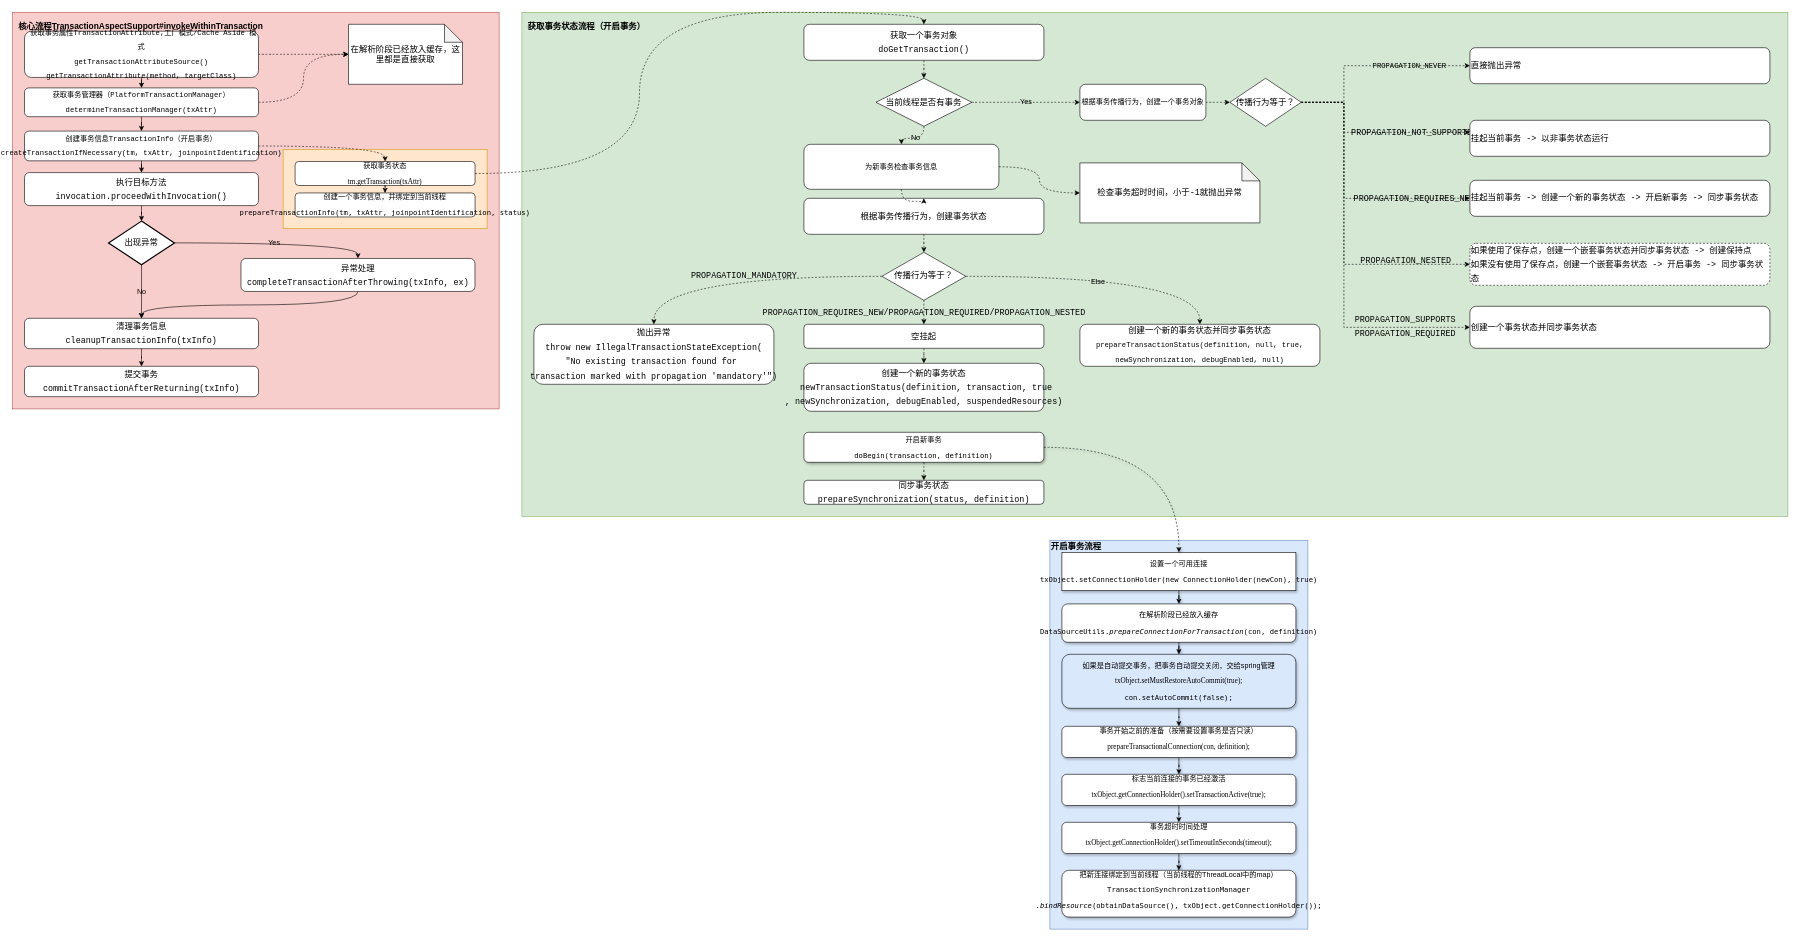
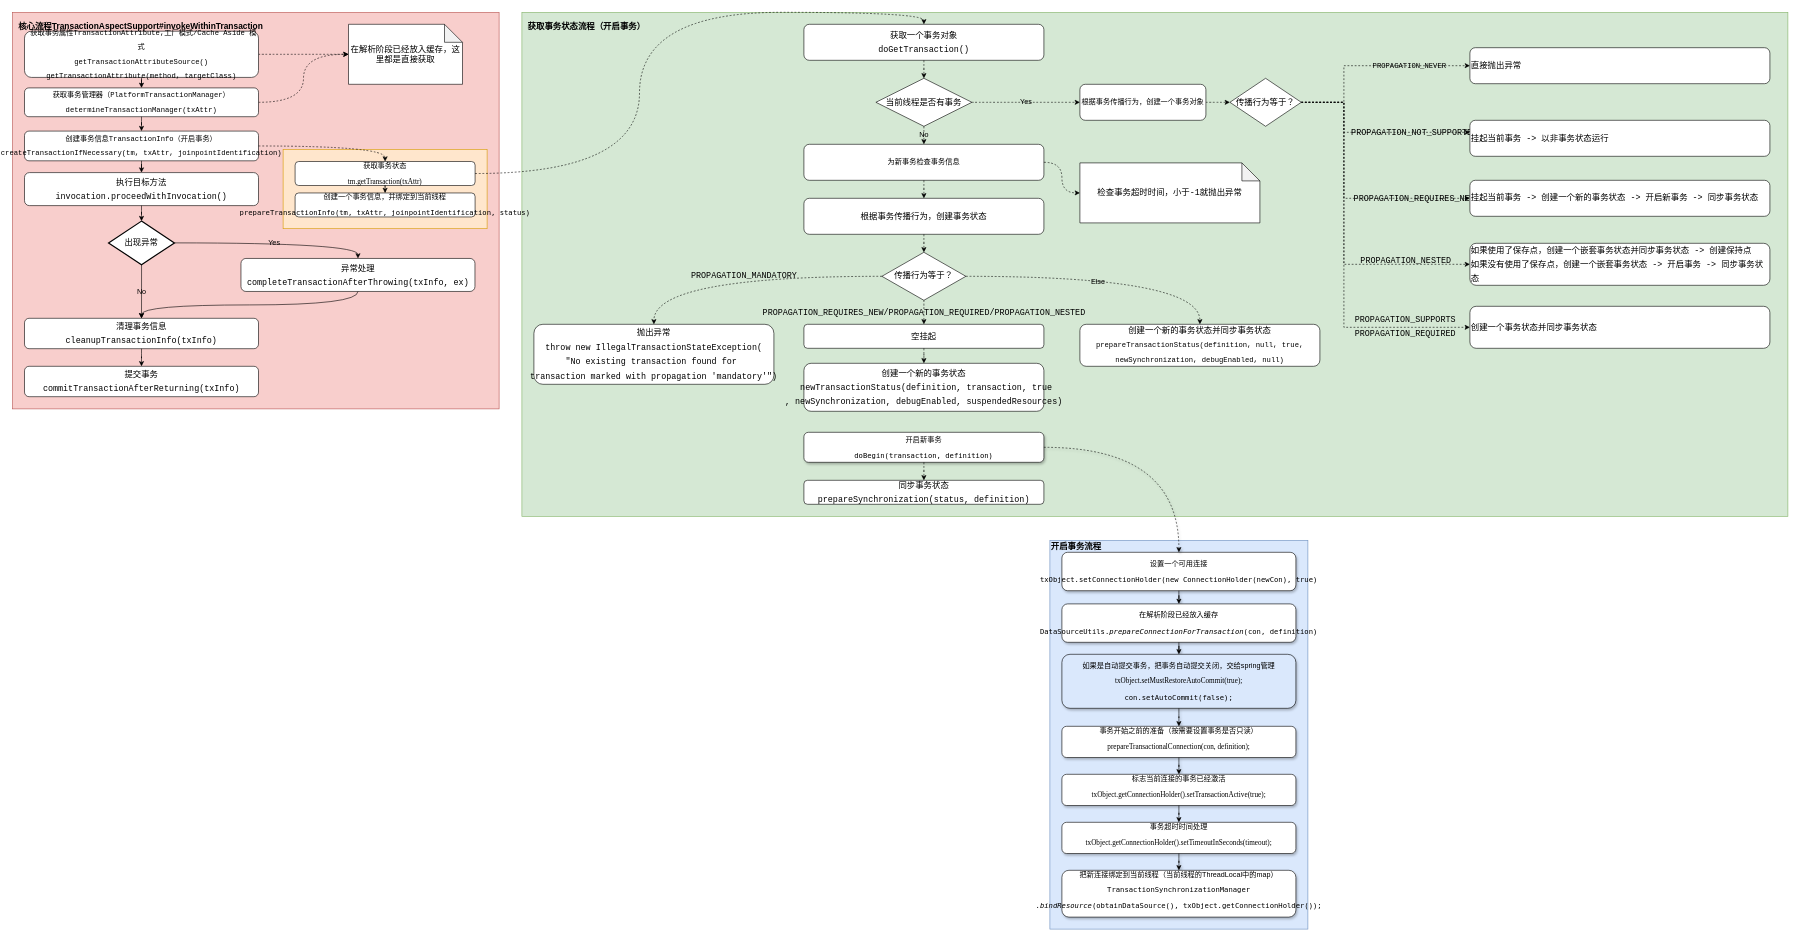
- <mxCell id="10" value="为新事务检查事务信息" style="rounded=1;whiteSpace=wrap;html=1;labelBackgroundColor=none;fontSize=12;align=center;" vertex="1" parent="2"><mxGeometry x="470" y="220" width="325" height="75" as="geometry" /></mxCell>
+ <mxCell id="10" value="为新事务检查事务信息" style="rounded=1;whiteSpace=wrap;html=1;labelBackgroundColor=none;fontSize=12;align=center;" vertex="1" parent="2"><mxGeometry x="470" y="220" width="400" height="60" as="geometry" /></mxCell>
- <mxCell id="38" value="&lt;div style=&quot;font-family: consolas, &amp;quot;courier new&amp;quot;, monospace; font-size: 14px; line-height: 24px;&quot;&gt;&lt;span style=&quot;&quot;&gt;如果使用了保存点，&lt;/span&gt;&lt;span style=&quot;font-family: consolas, &amp;quot;courier new&amp;quot;, monospace;&quot;&gt;创建一个嵌套事务状态并同步事务状态&lt;/span&gt;&lt;span style=&quot;&quot;&gt;&amp;nbsp;-&amp;gt;&amp;nbsp;创建保持点&lt;/span&gt;&lt;br&gt;&lt;/div&gt;&lt;div style=&quot;font-family: consolas, &amp;quot;courier new&amp;quot;, monospace; font-size: 14px; line-height: 24px;&quot;&gt;&lt;div style=&quot;font-family: &amp;quot;consolas&amp;quot; , &amp;quot;courier new&amp;quot; , monospace ; line-height: 24px&quot;&gt;&lt;span style=&quot;&quot;&gt;如果没有使用了保存点，创建一个嵌套事务状态&amp;nbsp;-&amp;gt;&amp;nbsp;开启事务&amp;nbsp;-&amp;gt;&amp;nbsp;同步事务状态&lt;/span&gt;&lt;/div&gt;&lt;/div&gt;" style="rounded=1;whiteSpace=wrap;html=1;labelBackgroundColor=none;fontSize=12;align=left;dashed=1;" vertex="1" parent="2"><mxGeometry x="1580" y="385" width="500" height="70" as="geometry" /></mxCell>
+ <mxCell id="38" value="&lt;div style=&quot;font-family: consolas, &amp;quot;courier new&amp;quot;, monospace; font-size: 14px; line-height: 24px;&quot;&gt;&lt;span style=&quot;&quot;&gt;如果使用了保存点，&lt;/span&gt;&lt;span style=&quot;font-family: consolas, &amp;quot;courier new&amp;quot;, monospace;&quot;&gt;创建一个嵌套事务状态并同步事务状态&lt;/span&gt;&lt;span style=&quot;&quot;&gt;&amp;nbsp;-&amp;gt;&amp;nbsp;创建保持点&lt;/span&gt;&lt;br&gt;&lt;/div&gt;&lt;div style=&quot;font-family: consolas, &amp;quot;courier new&amp;quot;, monospace; font-size: 14px; line-height: 24px;&quot;&gt;&lt;div style=&quot;font-family: &amp;quot;consolas&amp;quot; , &amp;quot;courier new&amp;quot; , monospace ; line-height: 24px&quot;&gt;&lt;span style=&quot;&quot;&gt;如果没有使用了保存点，创建一个嵌套事务状态&amp;nbsp;-&amp;gt;&amp;nbsp;开启事务&amp;nbsp;-&amp;gt;&amp;nbsp;同步事务状态&lt;/span&gt;&lt;/div&gt;&lt;/div&gt;" style="rounded=1;whiteSpace=wrap;html=1;labelBackgroundColor=none;fontSize=12;align=left;" vertex="1" parent="2"><mxGeometry x="1580" y="385" width="500" height="70" as="geometry" /></mxCell>
- <mxCell id="41" value="&lt;pre style=&quot;font-size: 12px;&quot;&gt;&lt;span style=&quot;font-family: helvetica; font-size: 12px;&quot;&gt;设置一个可用连接&lt;/span&gt;&lt;br style=&quot;font-size: 12px;&quot;&gt;&lt;/pre&gt;&lt;pre style=&quot;font-size: 12px;&quot;&gt;txObject.setConnectionHolder(&lt;span style=&quot;font-size: 12px;&quot;&gt;new &lt;/span&gt;ConnectionHolder(newCon)&lt;span style=&quot;font-size: 12px;&quot;&gt;, true&lt;/span&gt;)&lt;/pre&gt;" style="html=1;verticalAlign=middle;labelBackgroundColor=none;shadow=1;align=center;whiteSpace=wrap;spacing=1;fontSize=12;rounded=0;" parent="40" vertex="1"><mxGeometry x="20" y="20" width="390" height="64" as="geometry" /></mxCell>
+ <mxCell id="41" value="&lt;pre style=&quot;font-size: 12px;&quot;&gt;&lt;span style=&quot;font-family: helvetica; font-size: 12px;&quot;&gt;设置一个可用连接&lt;/span&gt;&lt;br style=&quot;font-size: 12px;&quot;&gt;&lt;/pre&gt;&lt;pre style=&quot;font-size: 12px;&quot;&gt;txObject.setConnectionHolder(&lt;span style=&quot;font-size: 12px;&quot;&gt;new &lt;/span&gt;ConnectionHolder(newCon)&lt;span style=&quot;font-size: 12px;&quot;&gt;, true&lt;/span&gt;)&lt;/pre&gt;" style="rounded=1;html=1;verticalAlign=middle;labelBackgroundColor=none;shadow=1;align=center;whiteSpace=wrap;spacing=1;fontSize=12;" parent="40" vertex="1"><mxGeometry x="20" y="20" width="390" height="64" as="geometry" /></mxCell>
